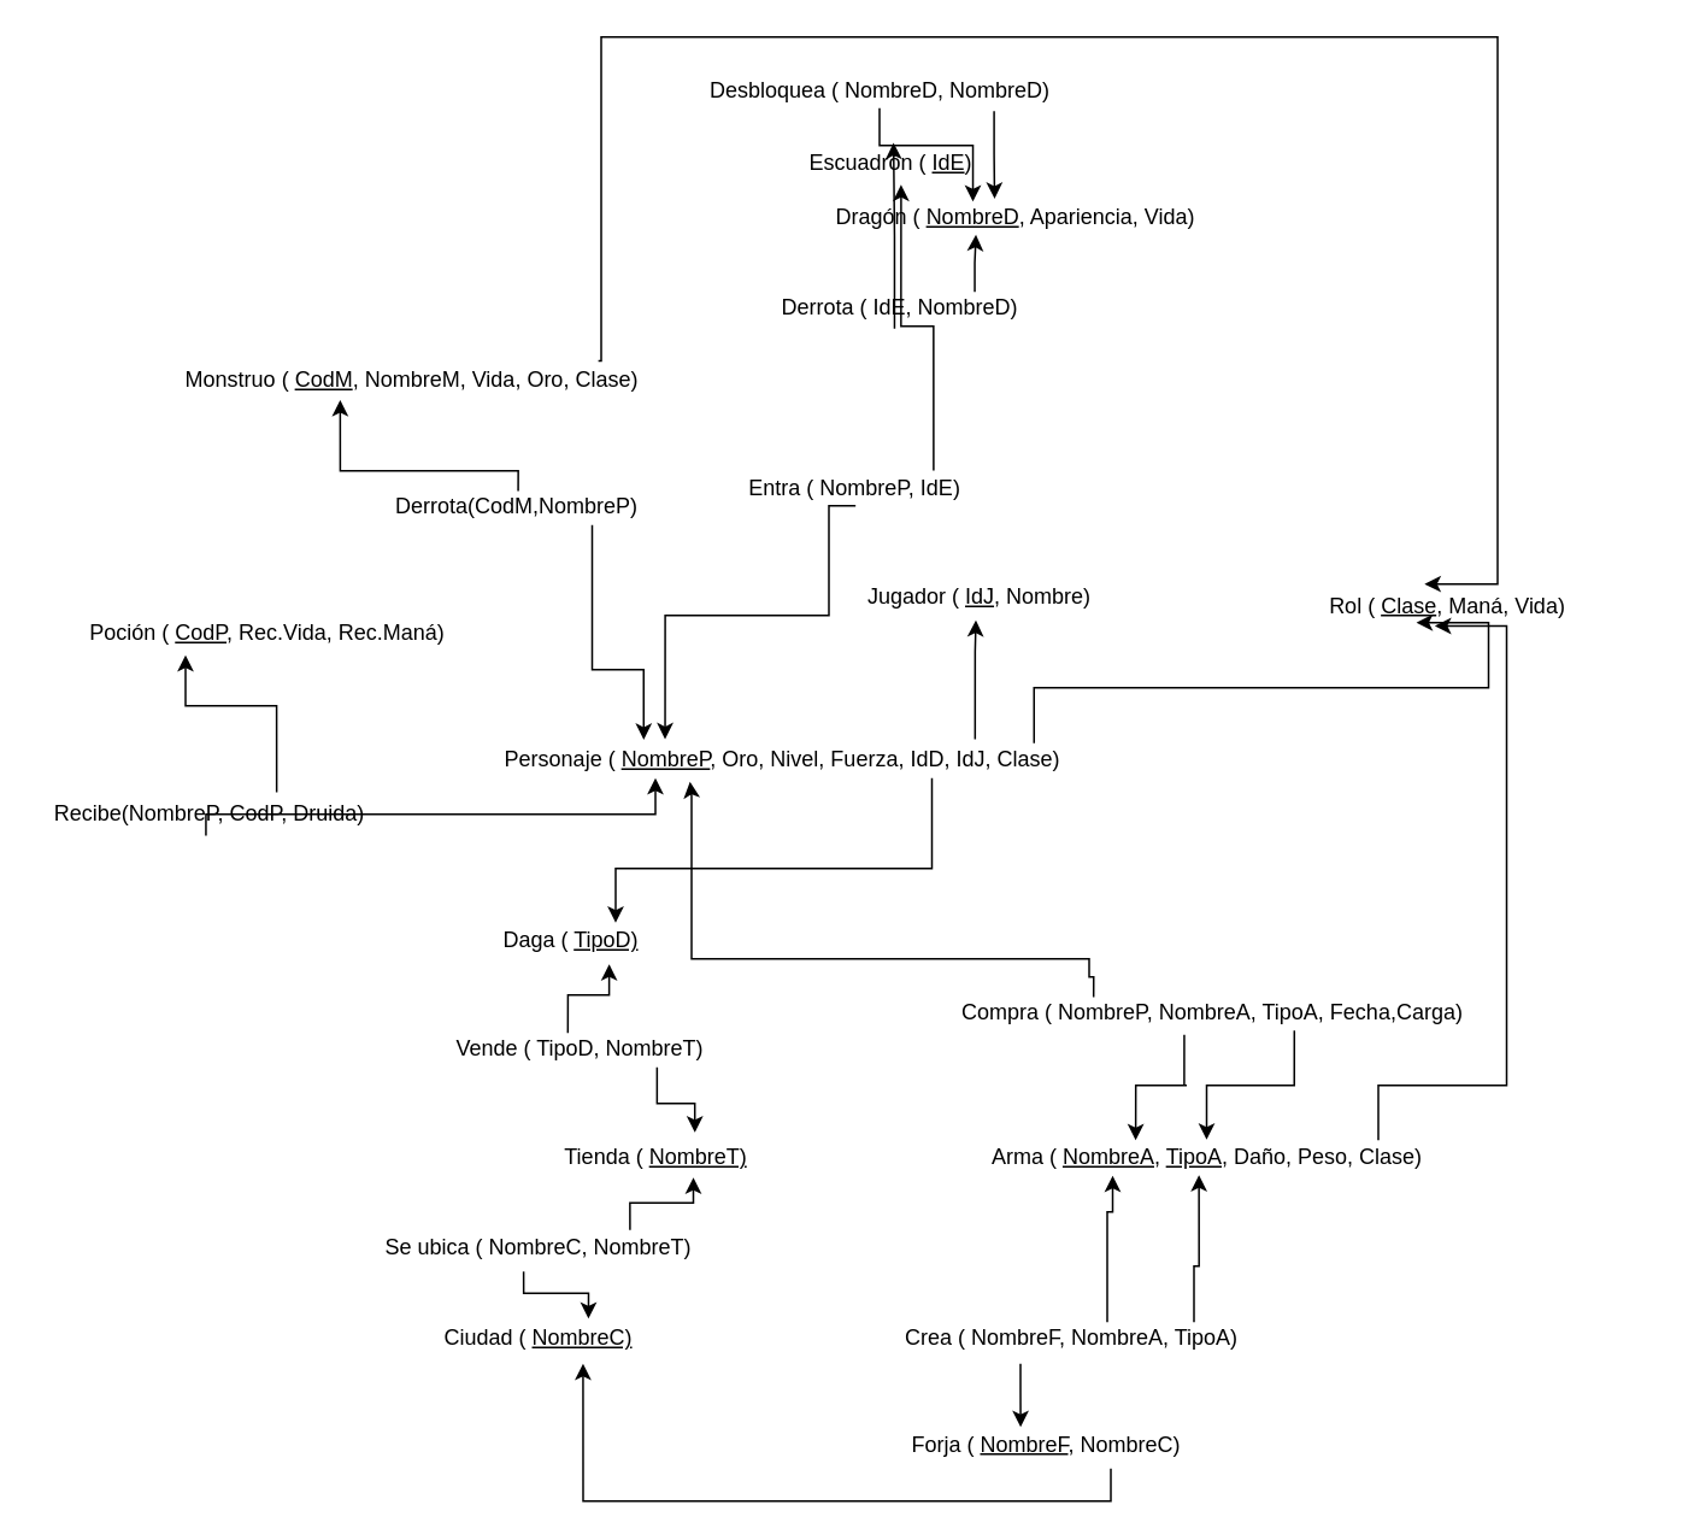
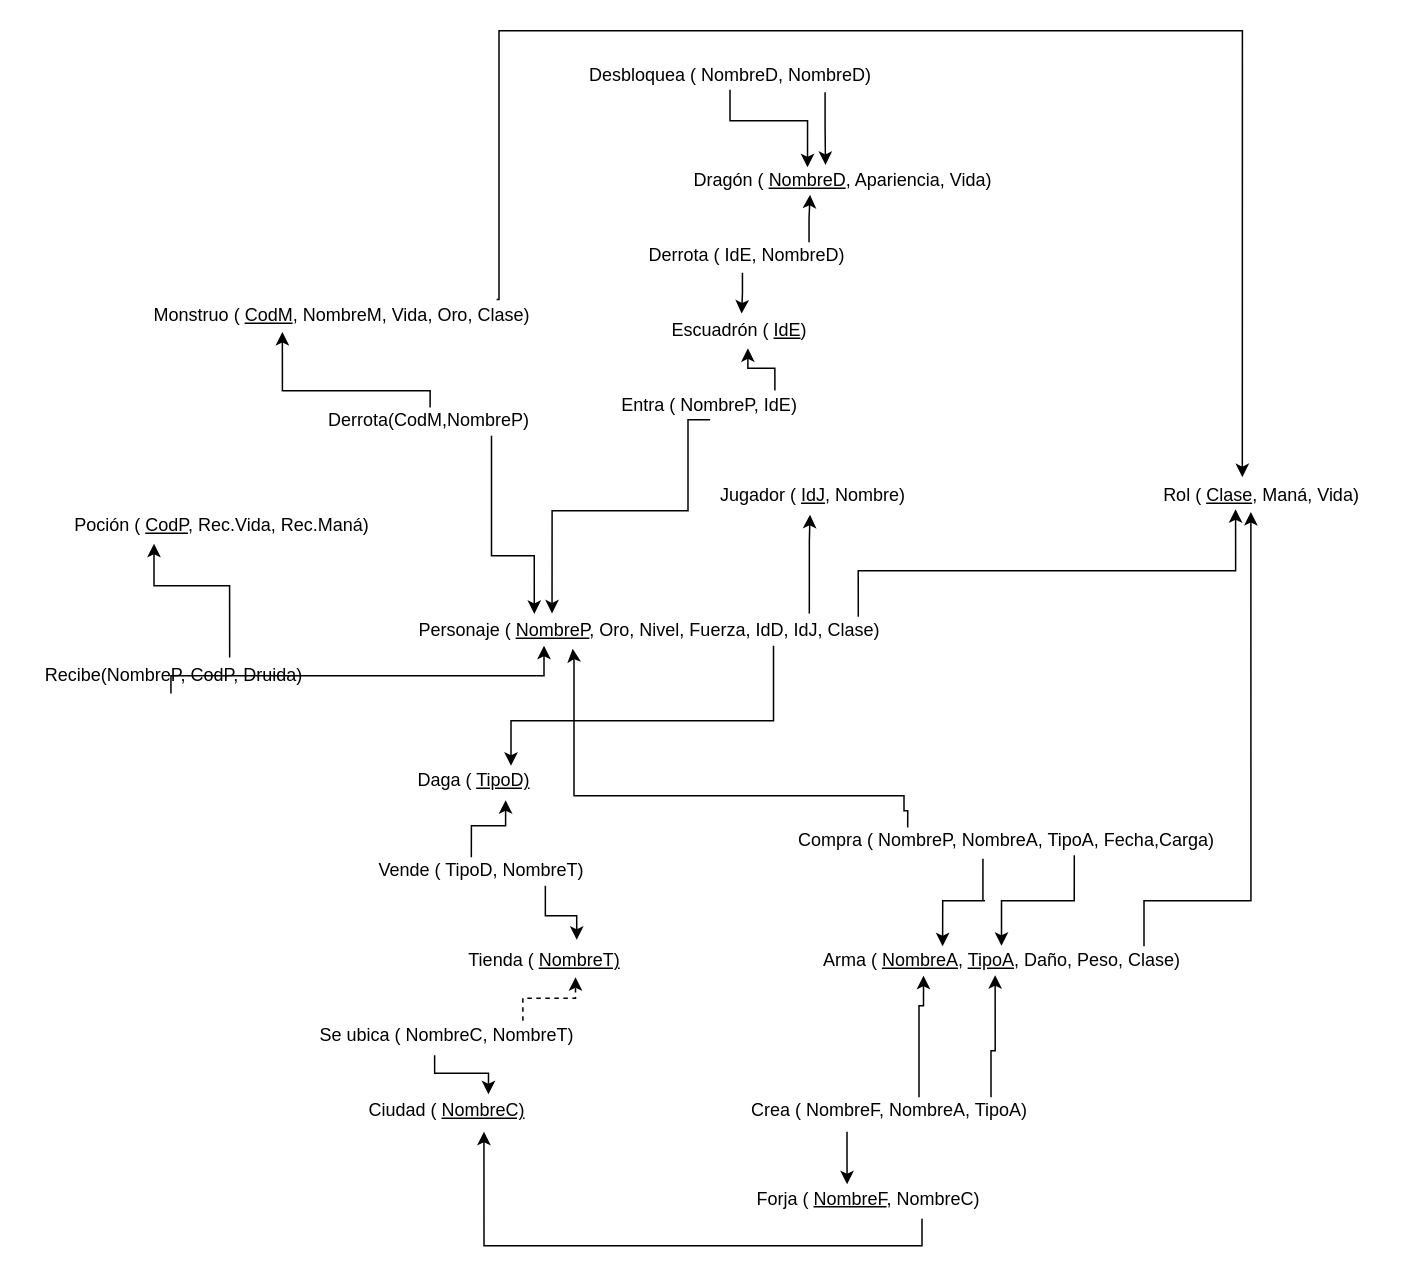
- <mxCell id="28" value="Escuadrón ( &lt;u&gt;IdE&lt;/u&gt;)" style="text;html=1;align=center;verticalAlign=middle;resizable=0;points=[];autosize=1;strokeColor=none;fillColor=none;" parent="1" vertex="1"><mxGeometry x="437" y="80" width="110" height="20" as="geometry" /></mxCell>
+ <mxCell id="28" value="Escuadrón ( &lt;u&gt;IdE&lt;/u&gt;)" style="text;html=1;align=center;verticalAlign=middle;resizable=0;points=[];autosize=1;strokeColor=none;fillColor=none;" parent="1" vertex="1"><mxGeometry x="437" y="210" width="110" height="20" as="geometry" /></mxCell>
- <mxCell id="3" value="Rol ( &lt;u&gt;Clase&lt;/u&gt;, Maná, Vida)" style="text;html=1;align=center;verticalAlign=middle;resizable=0;points=[];autosize=1;strokeColor=none;fillColor=none;" parent="1" vertex="1"><mxGeometry x="725" y="325" width="150" height="20" as="geometry" /></mxCell>
+ <mxCell id="3" value="Rol ( &lt;u&gt;Clase&lt;/u&gt;, Maná, Vida)" style="text;html=1;align=center;verticalAlign=middle;resizable=0;points=[];autosize=1;strokeColor=none;fillColor=none;" parent="1" vertex="1"><mxGeometry x="765" y="320" width="150" height="20" as="geometry" /></mxCell>
- <mxCell id="12" value="" style="endArrow=classic;html=1;rounded=0;edgeStyle=orthogonalEdgeStyle;entryX=0.675;entryY=1.05;entryDx=0;entryDy=0;entryPerimeter=0;exitX=0.783;exitY=0;exitDx=0;exitDy=0;exitPerimeter=0;" parent="1" source="11" target="7" edge="1"><mxGeometry width="50" height="50" relative="1" as="geometry"><mxPoint x="412" y="869" as="sourcePoint" /><mxPoint x="382.04" y="859" as="targetPoint" /></mxGeometry></mxCell>
+ <mxCell id="12" value="" style="endArrow=classic;html=1;rounded=0;edgeStyle=orthogonalEdgeStyle;entryX=0.675;entryY=1.05;entryDx=0;entryDy=0;entryPerimeter=0;exitX=0.783;exitY=0;exitDx=0;exitDy=0;exitPerimeter=0;dashed=1;" parent="1" source="11" target="7" edge="1"><mxGeometry width="50" height="50" relative="1" as="geometry"><mxPoint x="412" y="869" as="sourcePoint" /><mxPoint x="382.04" y="859" as="targetPoint" /></mxGeometry></mxCell>
